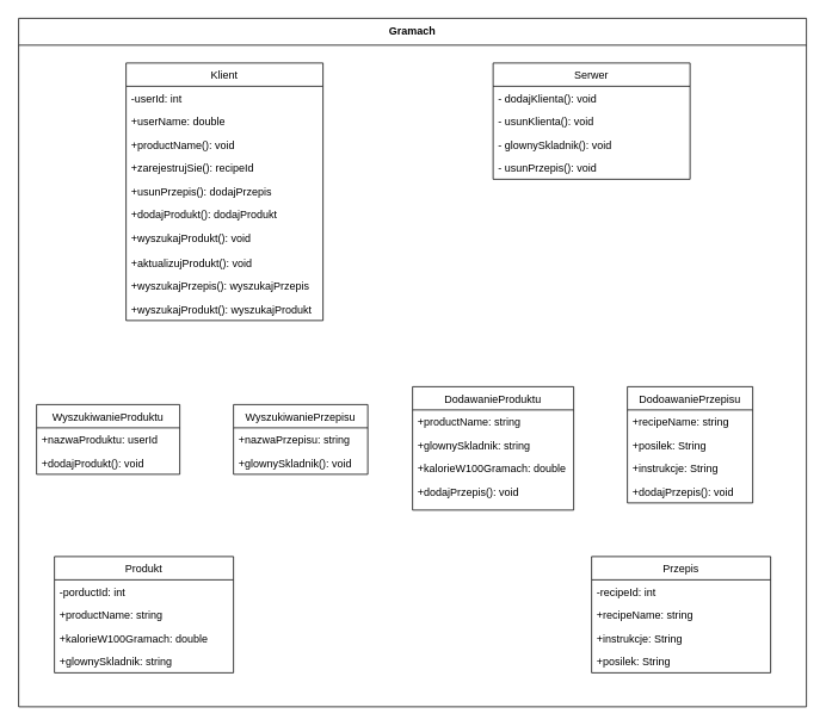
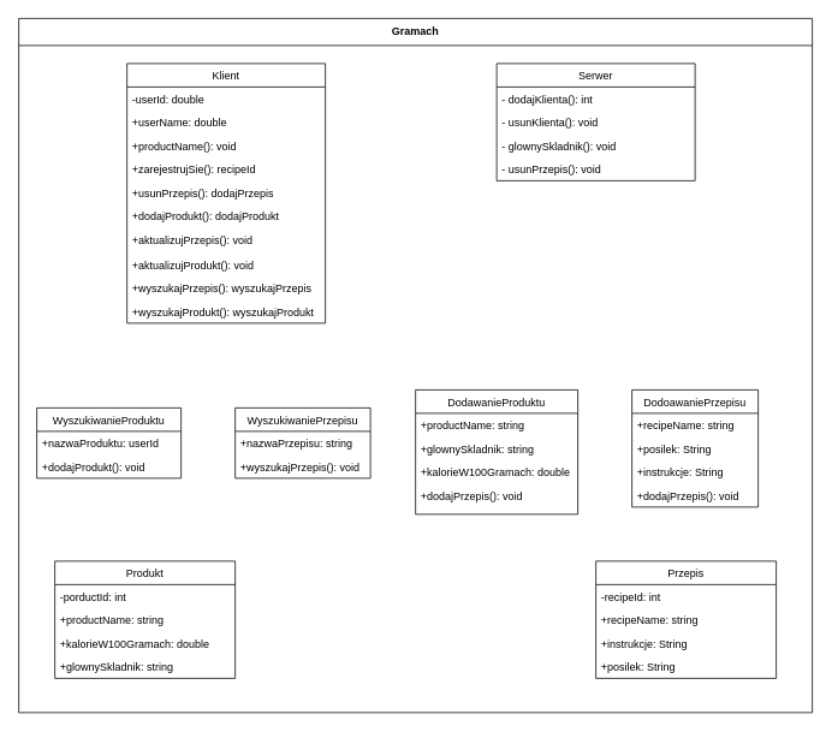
- <mxCell id="9" value="-userId: int" style="text;strokeColor=none;fillColor=none;align=left;verticalAlign=top;spacingLeft=4;spacingRight=4;overflow=hidden;rotatable=0;points=[[0,0.5],[1,0.5]];portConstraint=eastwest;" vertex="1" parent="8"><mxGeometry y="26" width="220" height="26" as="geometry" /></mxCell>
+ <mxCell id="9" value="-userId: double" style="text;strokeColor=none;fillColor=none;align=left;verticalAlign=top;spacingLeft=4;spacingRight=4;overflow=hidden;rotatable=0;points=[[0,0.5],[1,0.5]];portConstraint=eastwest;" vertex="1" parent="8"><mxGeometry y="26" width="220" height="26" as="geometry" /></mxCell>
- <mxCell id="4" value="- dodajKlienta(): void" style="text;strokeColor=none;fillColor=none;align=left;verticalAlign=top;spacingLeft=4;spacingRight=4;overflow=hidden;rotatable=0;points=[[0,0.5],[1,0.5]];portConstraint=eastwest;" vertex="1" parent="3"><mxGeometry y="26" width="220" height="26" as="geometry" /></mxCell>
+ <mxCell id="4" value="- dodajKlienta(): int" style="text;strokeColor=none;fillColor=none;align=left;verticalAlign=top;spacingLeft=4;spacingRight=4;overflow=hidden;rotatable=0;points=[[0,0.5],[1,0.5]];portConstraint=eastwest;" vertex="1" parent="3"><mxGeometry y="26" width="220" height="26" as="geometry" /></mxCell>
- <mxCell id="15" value="+wyszukajProdukt(): void" style="text;fillColor=none;align=left;verticalAlign=top;spacingLeft=4;spacingRight=4;overflow=hidden;rotatable=0;points=[[0,0.5],[1,0.5]];portConstraint=eastwest;" vertex="1" parent="8"><mxGeometry y="182" width="220" height="28" as="geometry" /></mxCell>
+ <mxCell id="15" value="+aktualizujPrzepis(): void" style="text;fillColor=none;align=left;verticalAlign=top;spacingLeft=4;spacingRight=4;overflow=hidden;rotatable=0;points=[[0,0.5],[1,0.5]];portConstraint=eastwest;" vertex="1" parent="8"><mxGeometry y="182" width="220" height="28" as="geometry" /></mxCell>
- <mxCell id="26" value="+glownySkladnik(): void" style="text;strokeColor=none;fillColor=none;align=left;verticalAlign=top;spacingLeft=4;spacingRight=4;overflow=hidden;rotatable=0;points=[[0,0.5],[1,0.5]];portConstraint=eastwest;" vertex="1" parent="24"><mxGeometry y="52" width="150" height="26" as="geometry" /></mxCell>
+ <mxCell id="26" value="+wyszukajPrzepis(): void" style="text;strokeColor=none;fillColor=none;align=left;verticalAlign=top;spacingLeft=4;spacingRight=4;overflow=hidden;rotatable=0;points=[[0,0.5],[1,0.5]];portConstraint=eastwest;" vertex="1" parent="24"><mxGeometry y="52" width="150" height="26" as="geometry" /></mxCell>
